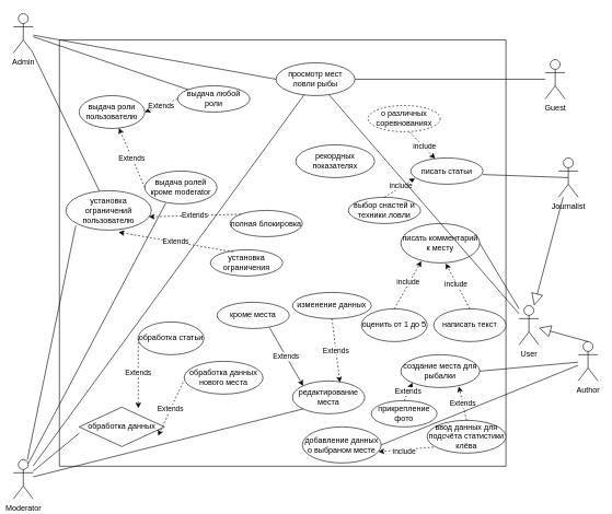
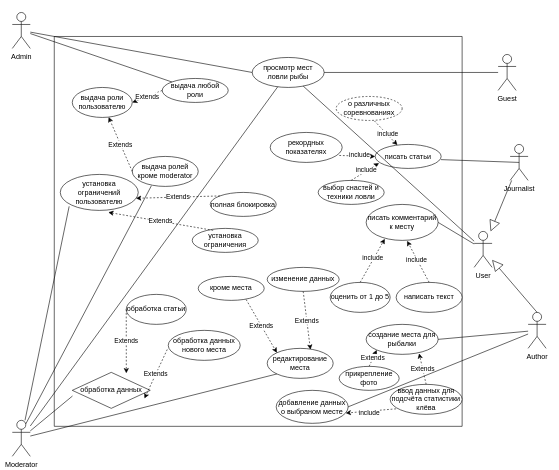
- <mxCell id="65" value="" style="endArrow=none;html=1;rounded=0;" parent="1" source="29" target="2" edge="1"><mxGeometry width="50" height="50" relative="1" as="geometry"><mxPoint x="490" y="450" as="sourcePoint" /><mxPoint x="540" y="400" as="targetPoint" /></mxGeometry></mxCell>
+ <mxCell id="25" value="" style="endArrow=classic;dashed=1;endFill=1;html=1;rounded=0;entryX=0;entryY=0.5;entryDx=0;entryDy=0;exitX=0.96;exitY=0.768;exitDx=0;exitDy=0;exitPerimeter=0;" parent="5" source="22" target="19" edge="1"><mxGeometry width="160" relative="1" as="geometry"><mxPoint x="341" y="259" as="sourcePoint" /><mxPoint x="304" y="190" as="targetPoint" /></mxGeometry></mxCell>
+ <mxCell id="26" value="include" style="edgeLabel;html=1;align=center;verticalAlign=middle;resizable=0;points=[];" parent="25" vertex="1" connectable="0"><mxGeometry x="0.098" y="2" relative="1" as="geometry"><mxPoint as="offset" /></mxGeometry></mxCell>
- <mxCell id="4" value="&lt;div&gt;User&lt;/div&gt;&lt;div&gt;&lt;br&gt;&lt;/div&gt;" style="shape=umlActor;verticalLabelPosition=bottom;verticalAlign=top;html=1;outlineConnect=0;" parent="1" vertex="1"><mxGeometry x="790" y="465" width="30" height="60" as="geometry" /></mxCell>
+ <mxCell id="4" value="&lt;div&gt;User&lt;/div&gt;&lt;div&gt;&lt;br&gt;&lt;/div&gt;" style="shape=umlActor;verticalLabelPosition=bottom;verticalAlign=top;html=1;outlineConnect=0;" parent="1" vertex="1"><mxGeometry x="790" y="385" width="30" height="60" as="geometry" /></mxCell>
- <mxCell id="42" value="Extends" style="endArrow=classic;endFill=1;html=1;rounded=0;dashed=0;entryX=0;entryY=0;entryDx=0;entryDy=0;exitX=0.726;exitY=0.965;exitDx=0;exitDy=0;exitPerimeter=0;" parent="5" source="40" target="39" edge="1"><mxGeometry width="160" relative="1" as="geometry"><mxPoint x="345" y="310" as="sourcePoint" /><mxPoint x="225" y="327" as="targetPoint" /></mxGeometry></mxCell>
+ <mxCell id="42" value="Extends" style="endArrow=classic;endFill=1;html=1;rounded=0;dashed=1;entryX=0;entryY=0;entryDx=0;entryDy=0;exitX=0.726;exitY=0.965;exitDx=0;exitDy=0;exitPerimeter=0;" parent="5" source="40" target="39" edge="1"><mxGeometry width="160" relative="1" as="geometry"><mxPoint x="345" y="310" as="sourcePoint" /><mxPoint x="225" y="327" as="targetPoint" /></mxGeometry></mxCell>
